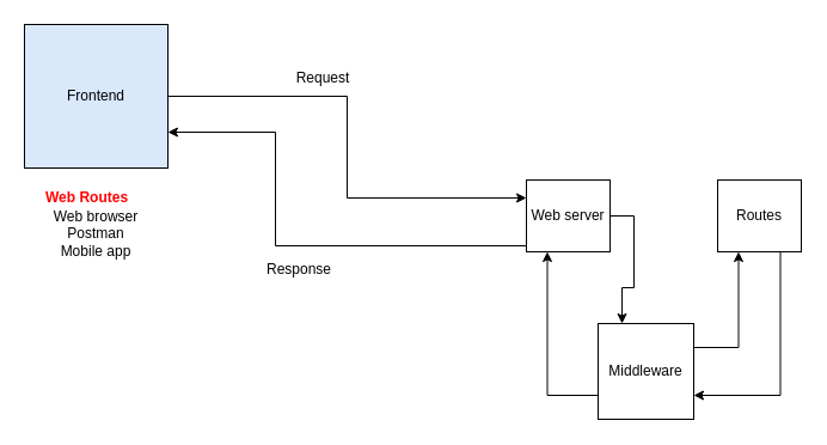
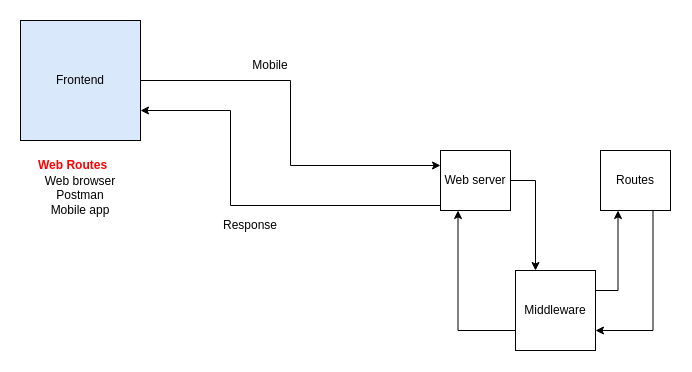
- <mxCell id="7" value="Request" style="text;html=1;align=center;verticalAlign=middle;whiteSpace=wrap;rounded=0;" vertex="1" parent="1"><mxGeometry x="240" y="50" width="60" height="30" as="geometry" /></mxCell>
+ <mxCell id="7" value="Mobile" style="text;html=1;align=center;verticalAlign=middle;whiteSpace=wrap;rounded=0;" vertex="1" parent="1"><mxGeometry x="240" y="50" width="60" height="30" as="geometry" /></mxCell>
- <mxCell id="15" value="Middleware" style="whiteSpace=wrap;html=1;aspect=fixed;" vertex="1" parent="1"><mxGeometry x="500" y="270" width="80" height="80" as="geometry" /></mxCell>
+ <mxCell id="15" value="Middleware" style="whiteSpace=wrap;html=1;aspect=fixed;" vertex="1" parent="1"><mxGeometry x="515" y="270" width="80" height="80" as="geometry" /></mxCell>
